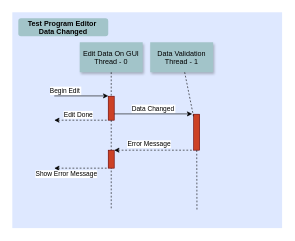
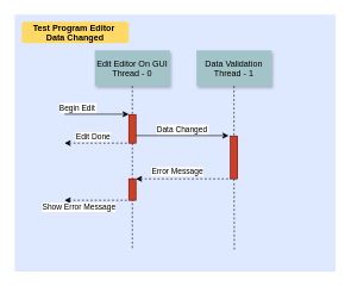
- <mxCell id="17" value="Test Program Editor &#10;Data Changed" style="rounded=1;fontStyle=1;fillColor=#a2c4c9;strokeColor=none;" parent="1" vertex="1"><mxGeometry x="30" y="30" width="150" height="30" as="geometry" /></mxCell>
+ <mxCell id="17" value="Test Program Editor &#10;Data Changed" style="rounded=1;fontStyle=1;fillColor=#FFD966;strokeColor=none" parent="1" vertex="1"><mxGeometry x="30" y="30" width="150" height="30" as="geometry" /></mxCell>
- <mxCell id="5" value="Edit Data On GUI&#10;Thread - 0" style="shadow=1;fillColor=#A2C4C9;strokeColor=none" parent="1" vertex="1"><mxGeometry x="132.5" y="70" width="105" height="50" as="geometry" /></mxCell>
+ <mxCell id="5" value="Edit Editor On GUI&#10;Thread - 0" style="shadow=1;fillColor=#A2C4C9;strokeColor=none" parent="1" vertex="1"><mxGeometry x="132.5" y="70" width="105" height="50" as="geometry" /></mxCell>
- <mxCell id="7" value="Data Validation&#10;Thread - 1" style="shadow=1;fillColor=#A2C4C9;strokeColor=none" parent="1" vertex="1"><mxGeometry x="250" y="70" width="105" height="50" as="geometry" /></mxCell>
+ <mxCell id="7" value="Data Validation&#10;Thread - 1" style="shadow=1;fillColor=#A2C4C9;strokeColor=none" parent="1" vertex="1"><mxGeometry x="275" y="70" width="105" height="50" as="geometry" /></mxCell>
